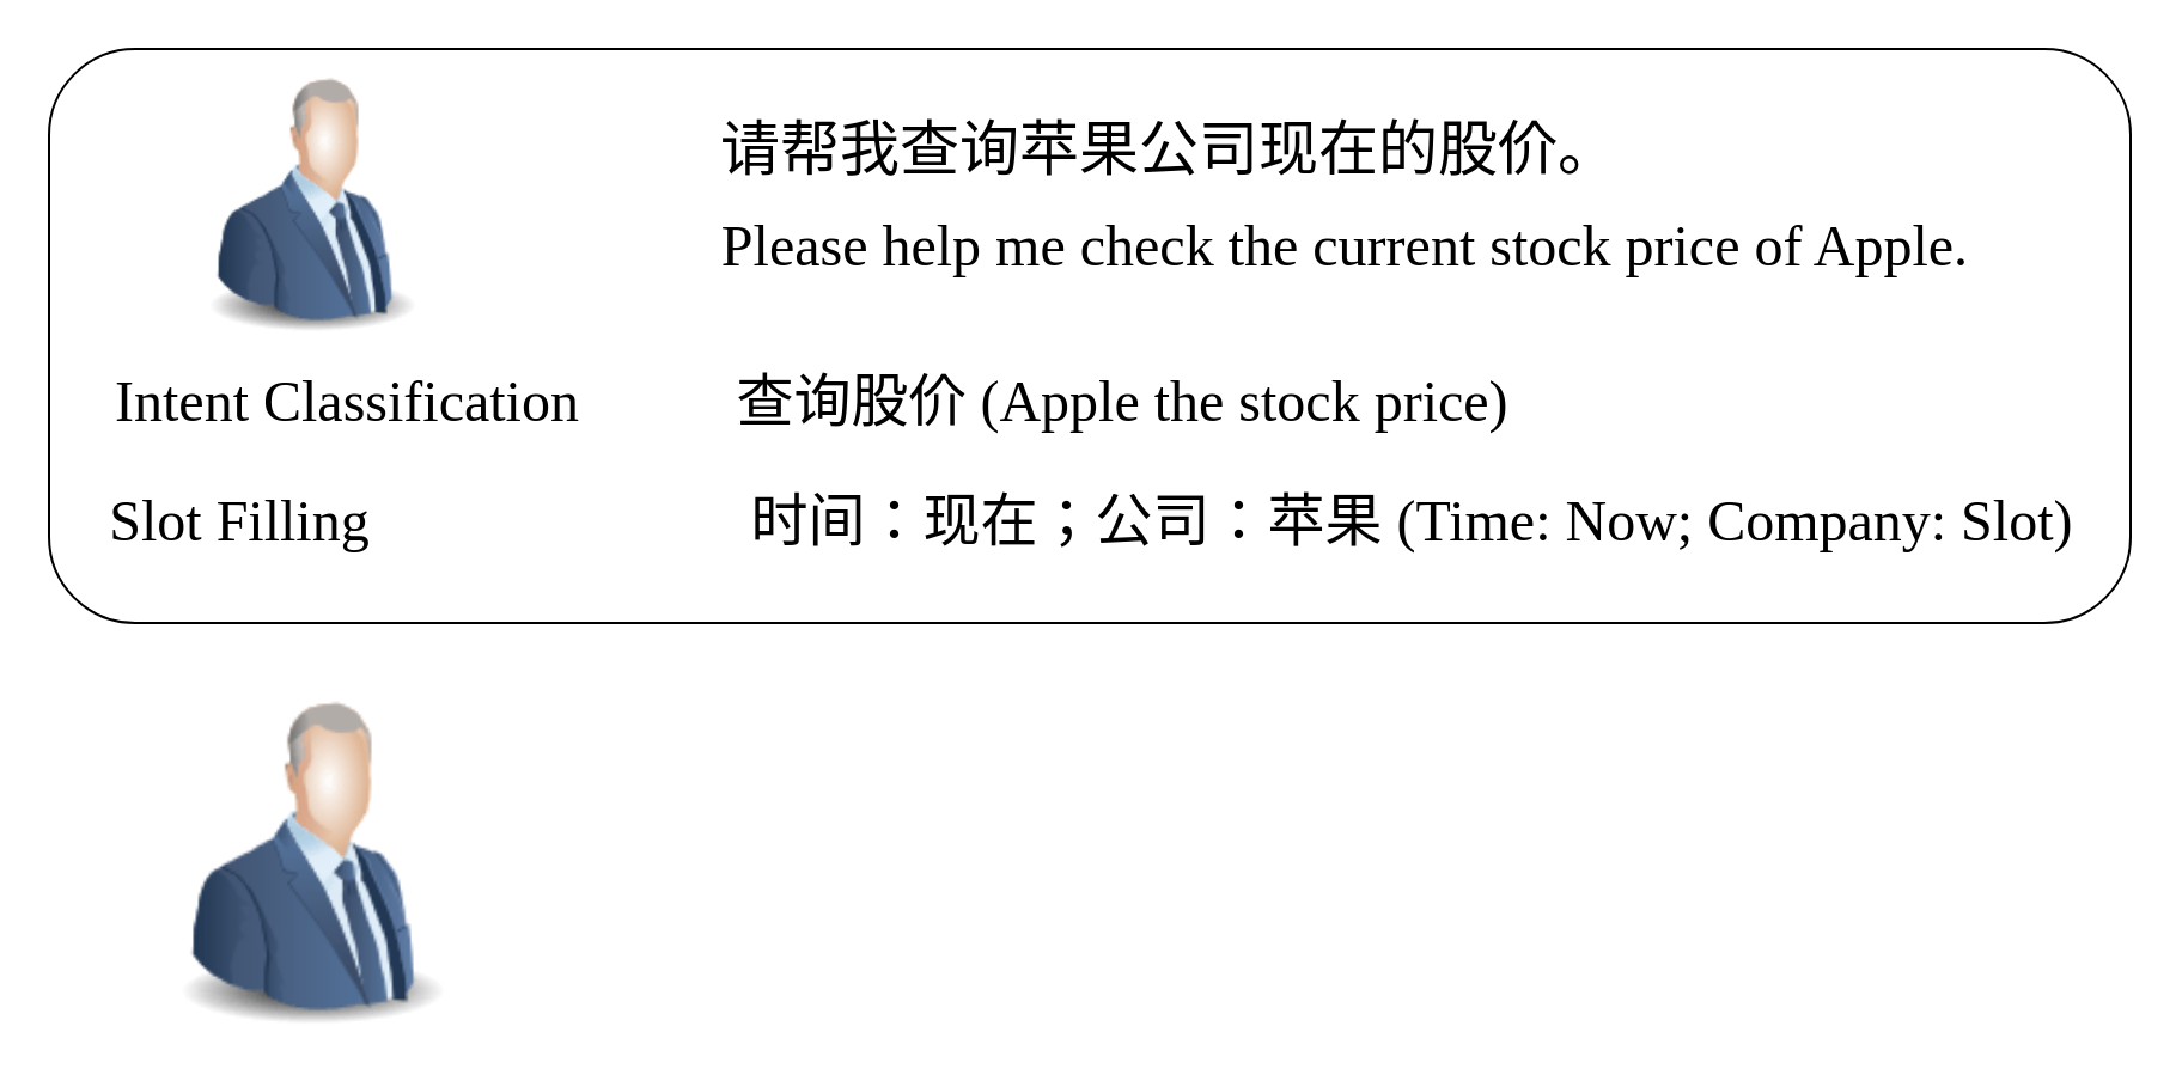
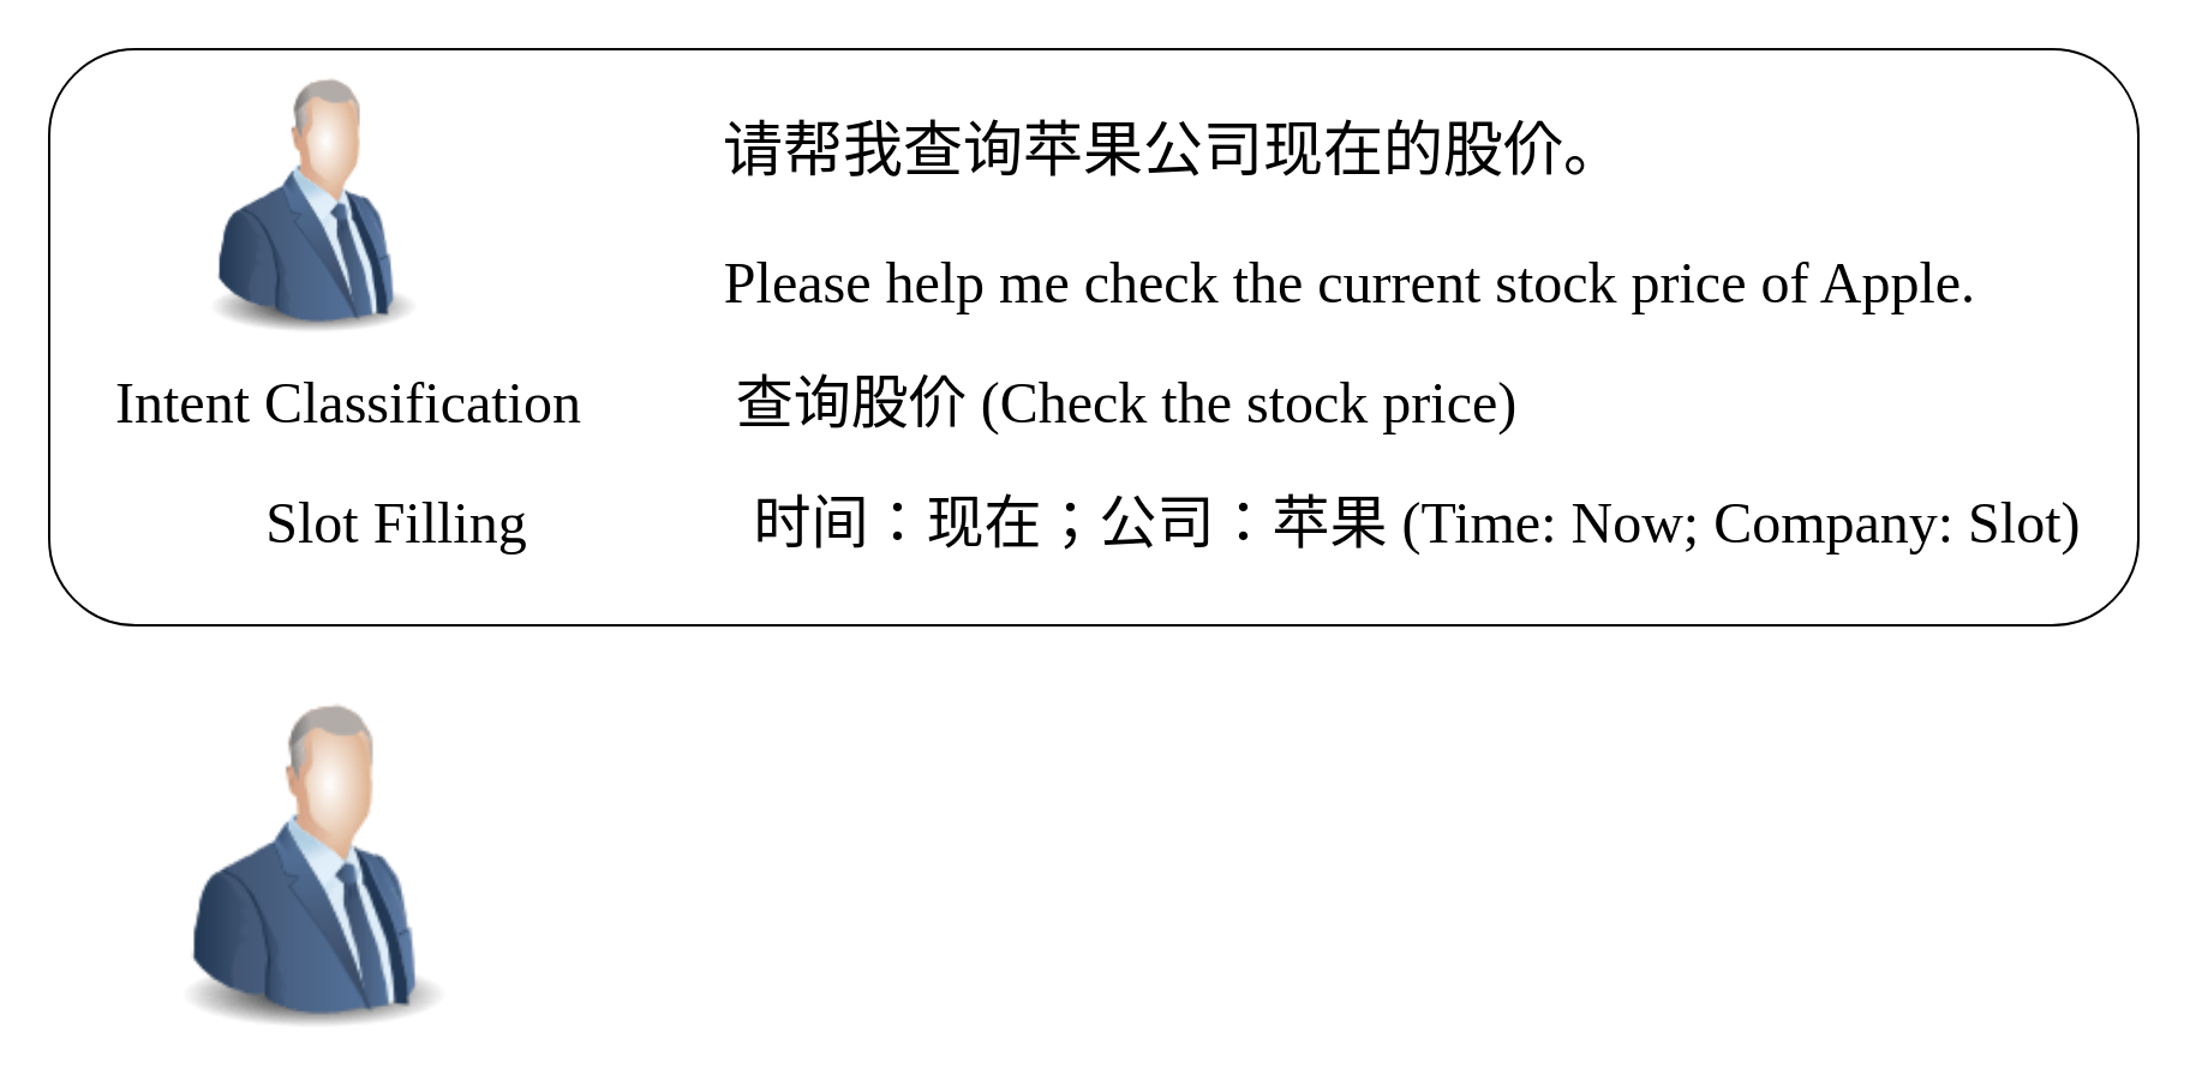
- <mxCell id="9" value="&lt;span style=&quot;text-align: left;&quot;&gt;&lt;font style=&quot;font-size: 24px;&quot; face=&quot;Times New Roman&quot;&gt;Please help me check the current stock price of Apple.&lt;/font&gt;&lt;/span&gt;" style="text;html=1;align=center;verticalAlign=middle;whiteSpace=wrap;rounded=0;fontSize=30;" vertex="1" parent="1"><mxGeometry x="270" y="85" width="584" height="30" as="geometry" /></mxCell>
+ <mxCell id="9" value="&lt;span style=&quot;text-align: left;&quot;&gt;&lt;font style=&quot;font-size: 24px;&quot; face=&quot;Times New Roman&quot;&gt;Please help me check the current stock price of Apple.&lt;/font&gt;&lt;/span&gt;" style="text;html=1;align=center;verticalAlign=middle;whiteSpace=wrap;rounded=0;fontSize=30;" vertex="1" parent="1"><mxGeometry x="270" y="100" width="584" height="30" as="geometry" /></mxCell>
- <mxCell id="5" value="&lt;font face=&quot;Times New Roman&quot; style=&quot;font-size: 24px;&quot;&gt;查询股价 (Apple the stock price)&lt;/font&gt;" style="text;html=1;align=center;verticalAlign=middle;whiteSpace=wrap;rounded=0;fontSize=30;" vertex="1" parent="1"><mxGeometry x="248" y="150" width="442" height="30" as="geometry" /></mxCell>
+ <mxCell id="5" value="&lt;font face=&quot;Times New Roman&quot; style=&quot;font-size: 24px;&quot;&gt;查询股价 (Check the stock price)&lt;/font&gt;" style="text;html=1;align=center;verticalAlign=middle;whiteSpace=wrap;rounded=0;fontSize=30;" vertex="1" parent="1"><mxGeometry x="248" y="150" width="442" height="30" as="geometry" /></mxCell>
- <mxCell id="8" value="&lt;font face=&quot;Times New Roman&quot; style=&quot;font-size: 24px;&quot;&gt;Slot Filling&lt;/font&gt;" style="text;html=1;align=center;verticalAlign=middle;whiteSpace=wrap;rounded=0;fontSize=30;" vertex="1" parent="1"><mxGeometry x="30" y="200" width="140" height="30" as="geometry" /></mxCell>
+ <mxCell id="8" value="&lt;font face=&quot;Times New Roman&quot; style=&quot;font-size: 24px;&quot;&gt;Slot Filling&lt;/font&gt;" style="text;html=1;align=center;verticalAlign=middle;whiteSpace=wrap;rounded=0;fontSize=30;" vertex="1" parent="1"><mxGeometry x="95" y="200" width="140" height="30" as="geometry" /></mxCell>
